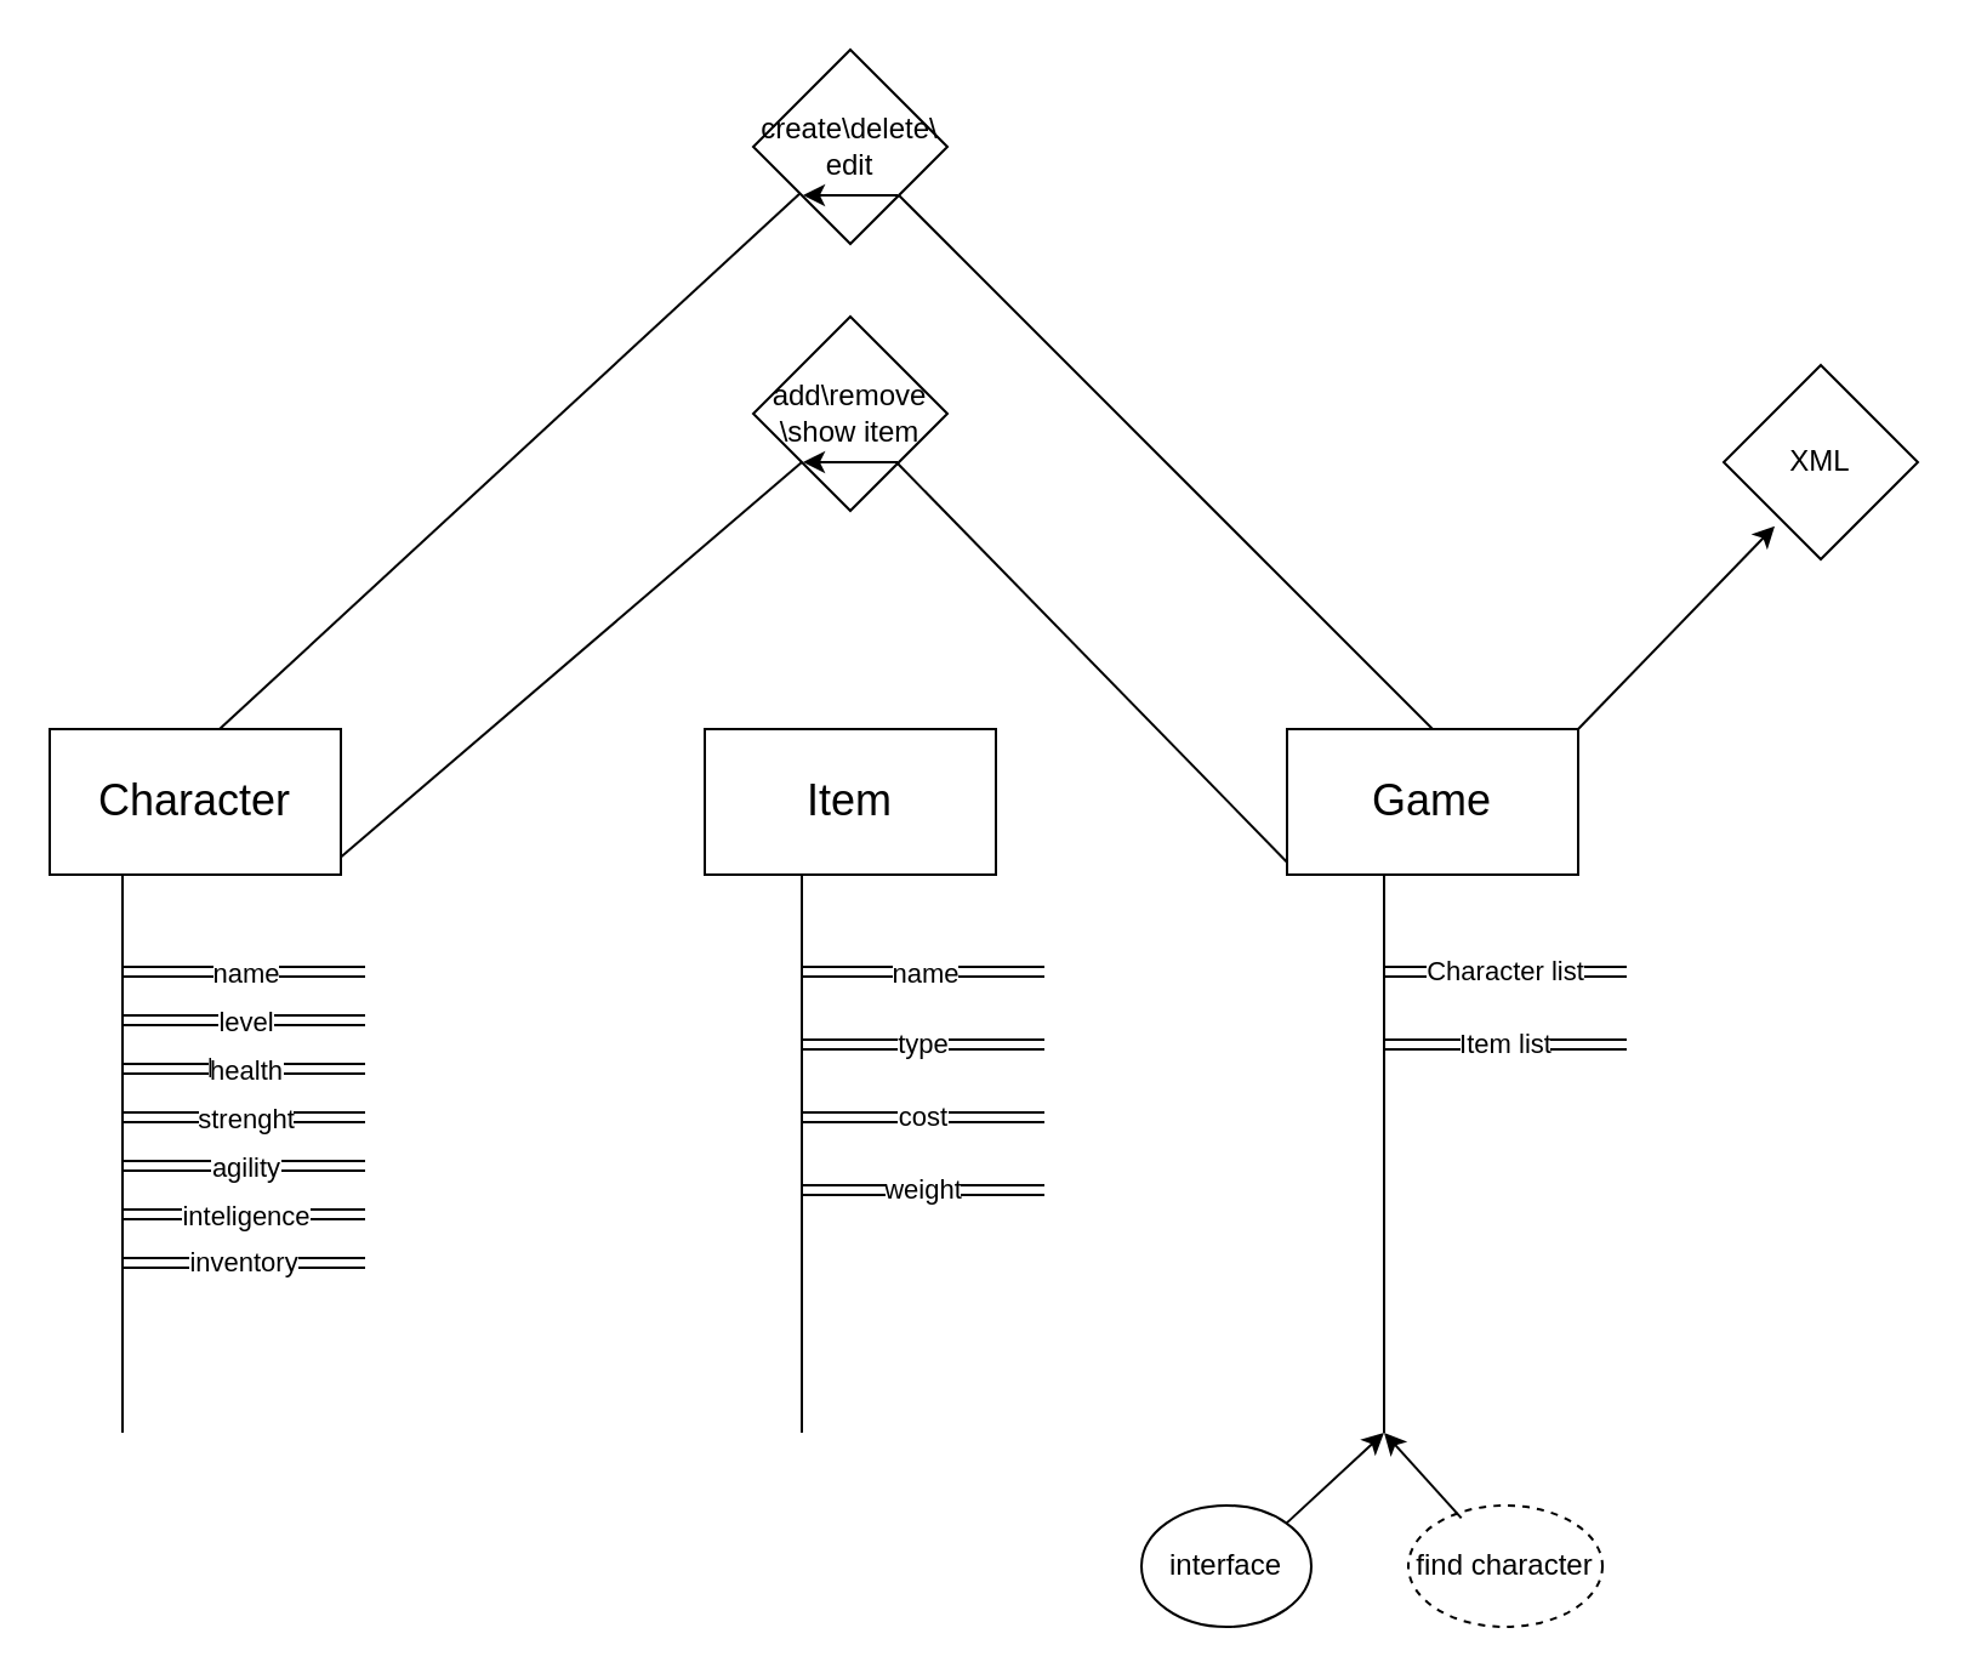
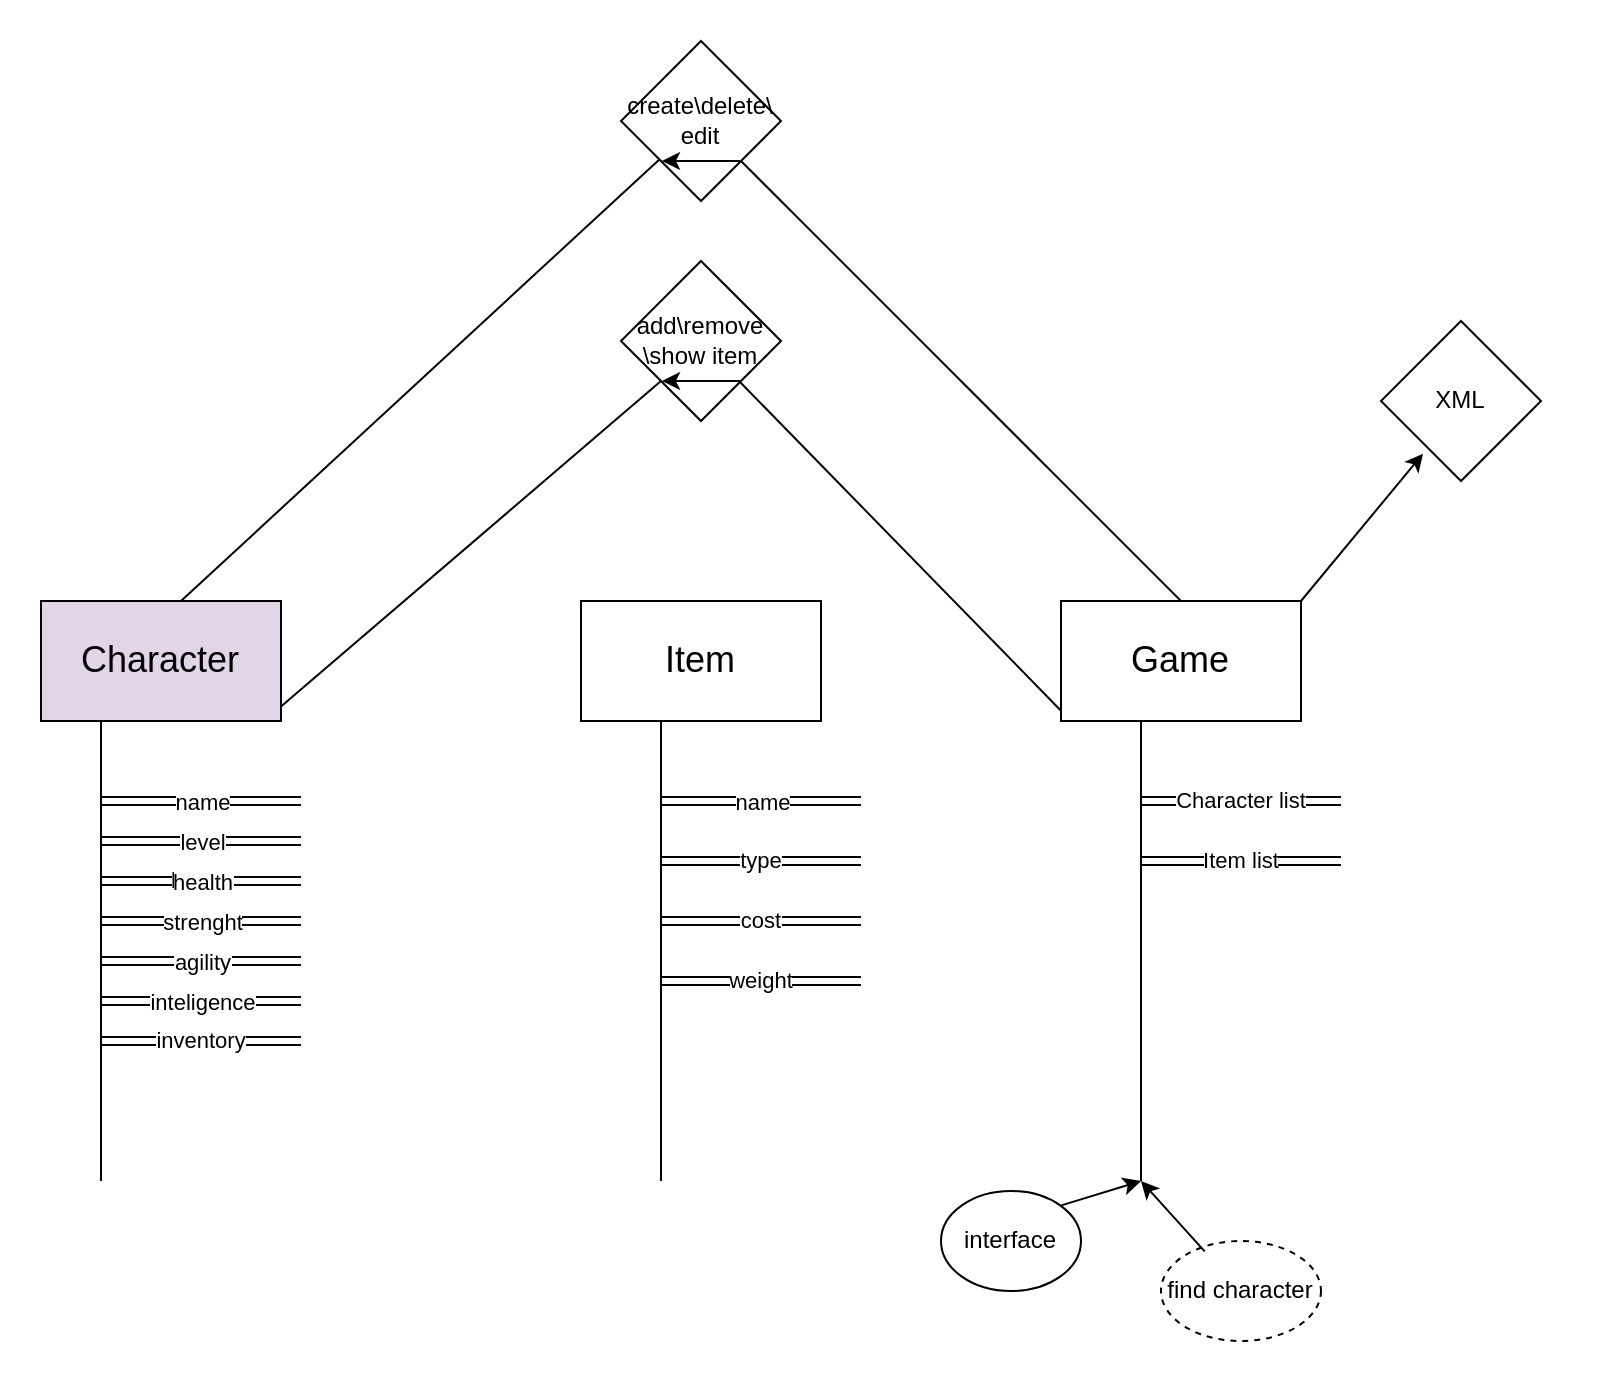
- <mxCell id="36" value="XML" style="rhombus;whiteSpace=wrap;html=1;" vertex="1" parent="1"><mxGeometry x="710" y="150" width="80" height="80" as="geometry" /></mxCell>
+ <mxCell id="36" value="XML" style="rhombus;whiteSpace=wrap;html=1;" vertex="1" parent="1"><mxGeometry x="690" y="160" width="80" height="80" as="geometry" /></mxCell>
- <mxCell id="2" value="&lt;font style=&quot;font-size: 18px;&quot;&gt;Character&lt;/font&gt;" style="rounded=0;whiteSpace=wrap;html=1;" vertex="1" parent="1"><mxGeometry x="20" y="300" width="120" height="60" as="geometry" /></mxCell>
+ <mxCell id="2" value="&lt;font style=&quot;font-size: 18px;&quot;&gt;Character&lt;/font&gt;" style="rounded=0;whiteSpace=wrap;html=1;fillColor=#e1d5e7;" vertex="1" parent="1"><mxGeometry x="20" y="300" width="120" height="60" as="geometry" /></mxCell>
- <mxCell id="38" value="interface" style="ellipse;whiteSpace=wrap;html=1;" vertex="1" parent="1"><mxGeometry x="470" y="620" width="70" height="50" as="geometry" /></mxCell>
+ <mxCell id="38" value="interface" style="ellipse;whiteSpace=wrap;html=1;" vertex="1" parent="1"><mxGeometry x="470" y="595" width="70" height="50" as="geometry" /></mxCell>
